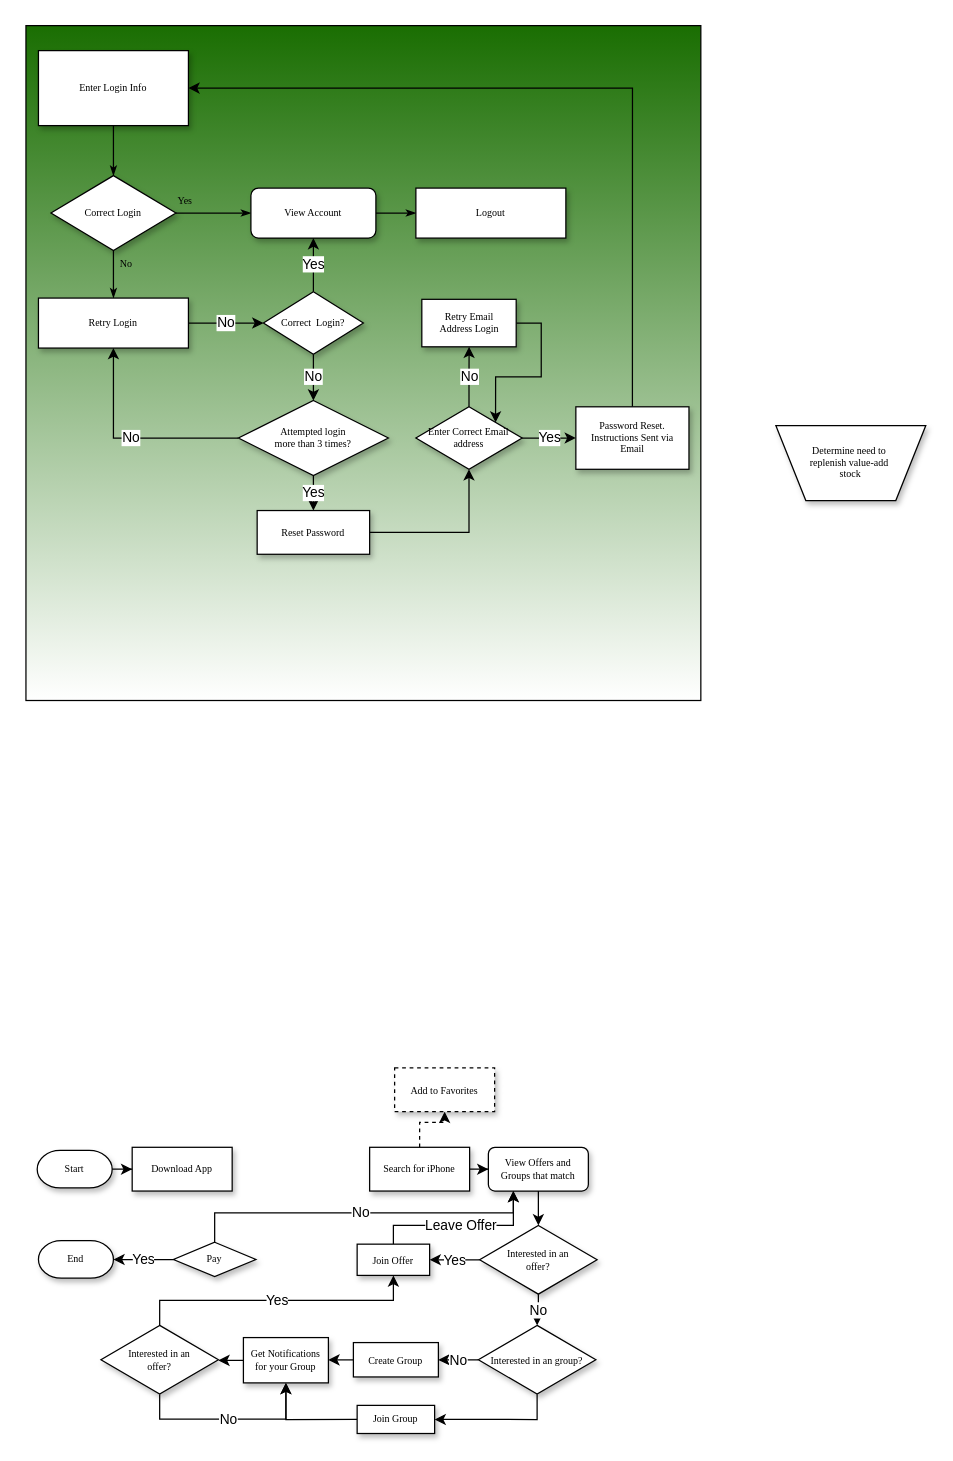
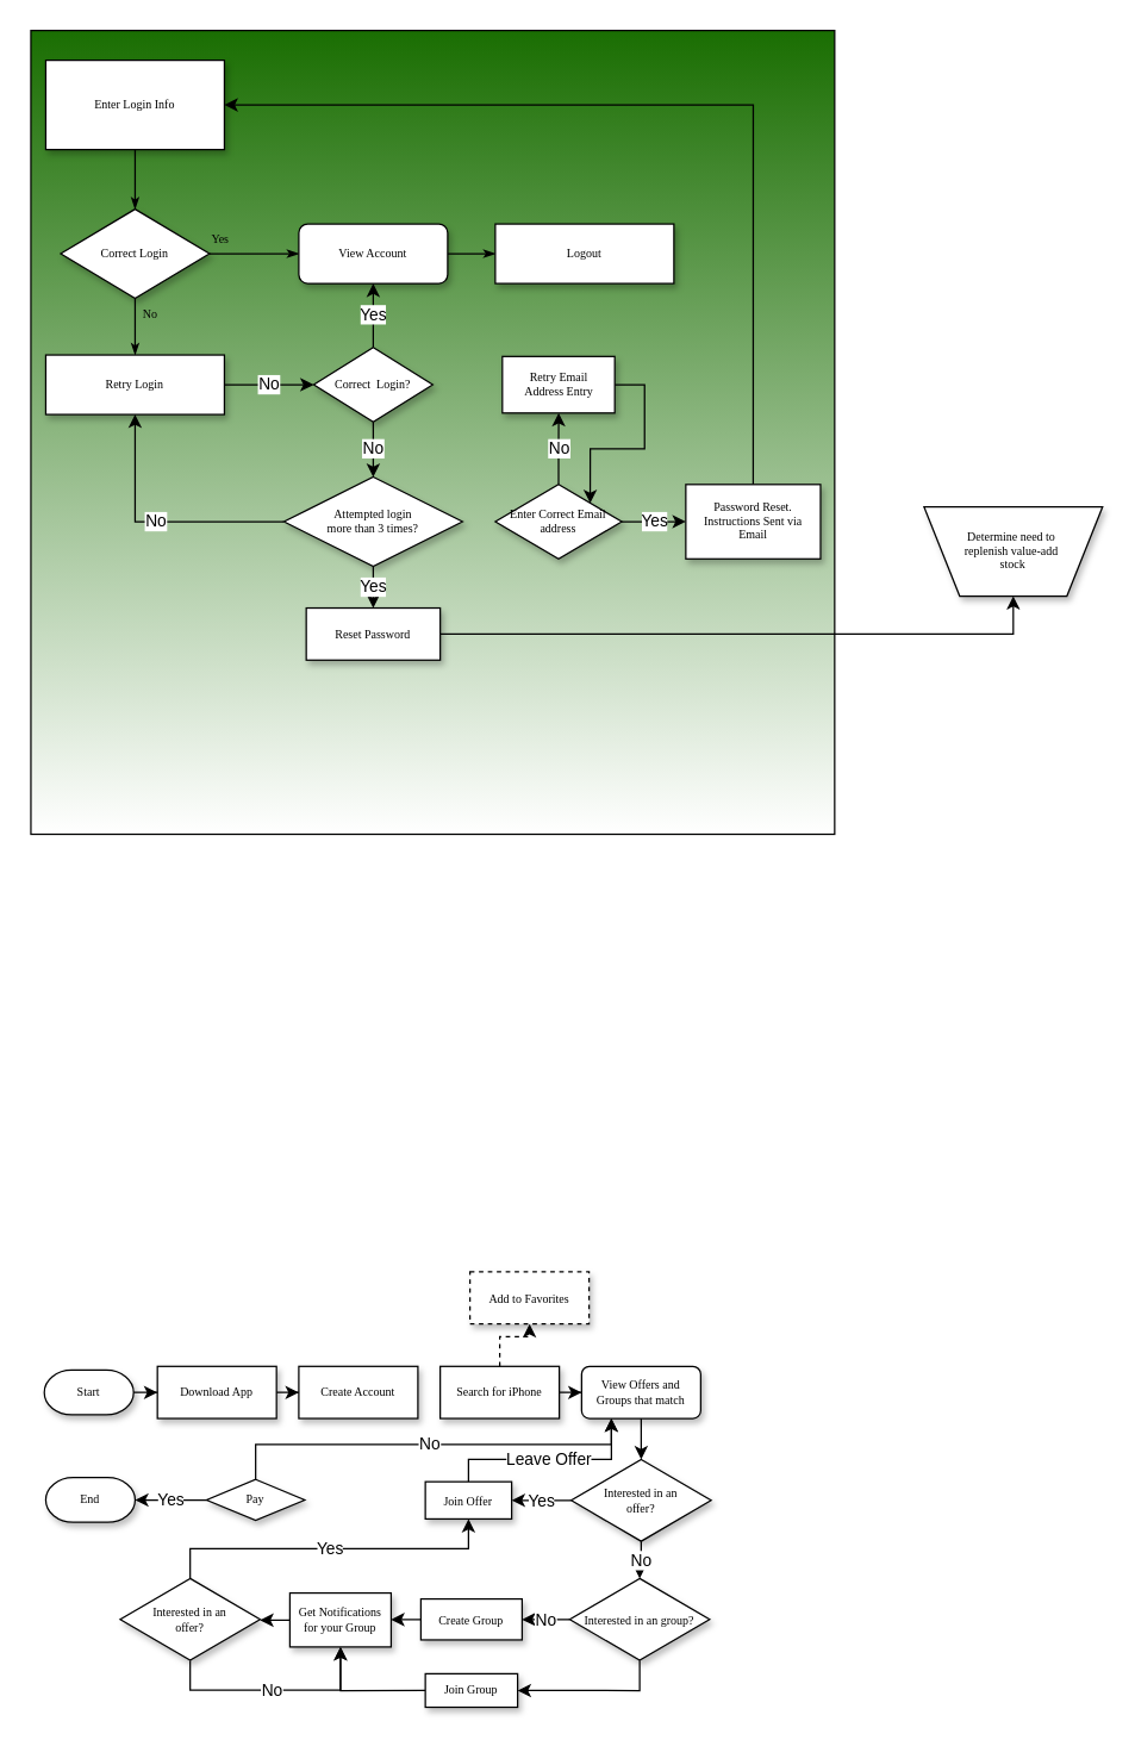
- <mxCell id="27" value="Retry Email Address Login" style="whiteSpace=wrap;html=1;fontSize=8;fontFamily=Verdana;rounded=0;shadow=1;labelBackgroundColor=none;strokeWidth=1;spacing=6;" vertex="1" parent="1"><mxGeometry x="336.75" y="239" width="75.5" height="38" as="geometry" /></mxCell>
+ <mxCell id="27" value="Retry Email Address Entry" style="whiteSpace=wrap;html=1;fontSize=8;fontFamily=Verdana;rounded=0;shadow=1;labelBackgroundColor=none;strokeWidth=1;spacing=6;" vertex="1" parent="1"><mxGeometry x="336.75" y="239" width="75.5" height="38" as="geometry" /></mxCell>
- <mxCell id="14" value="" style="edgeStyle=orthogonalEdgeStyle;rounded=0;orthogonalLoop=1;jettySize=auto;html=1;" edge="1" parent="1" source="15" target="25"><mxGeometry relative="1" as="geometry" /></mxCell>
+ <mxCell id="14" value="" style="edgeStyle=orthogonalEdgeStyle;rounded=0;orthogonalLoop=1;jettySize=auto;html=1;" edge="1" parent="1" source="15" target="3"><mxGeometry relative="1" as="geometry" /></mxCell>
+ <mxCell id="32" value="" style="edgeStyle=orthogonalEdgeStyle;rounded=0;orthogonalLoop=1;jettySize=auto;html=1;" edge="1" parent="1" source="33" target="34"><mxGeometry relative="1" as="geometry" /></mxCell>
+ <mxCell id="34" value="Create Account" style="whiteSpace=wrap;html=1;fontSize=8;fontFamily=Verdana;strokeWidth=1;rounded=0;shadow=1;labelBackgroundColor=none;" vertex="1" parent="1"><mxGeometry x="200" y="917.5" width="80" height="35" as="geometry" /></mxCell>
